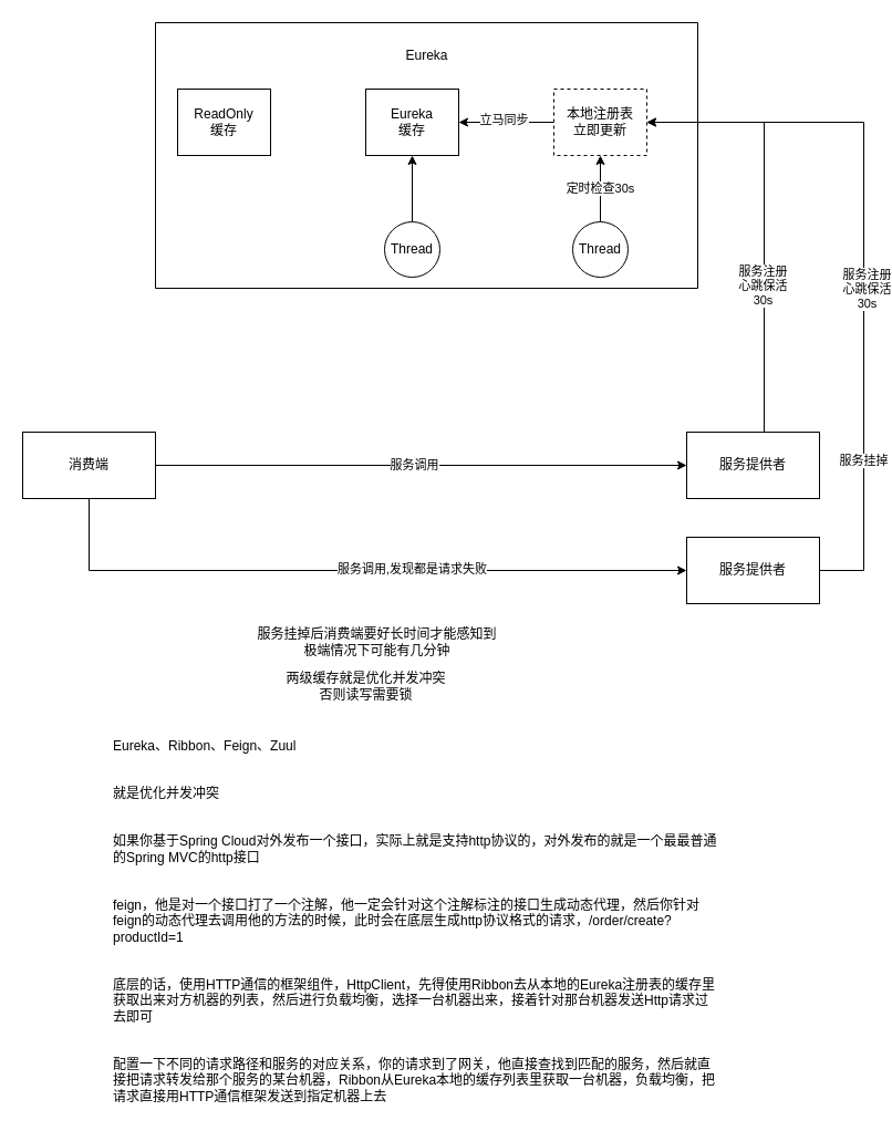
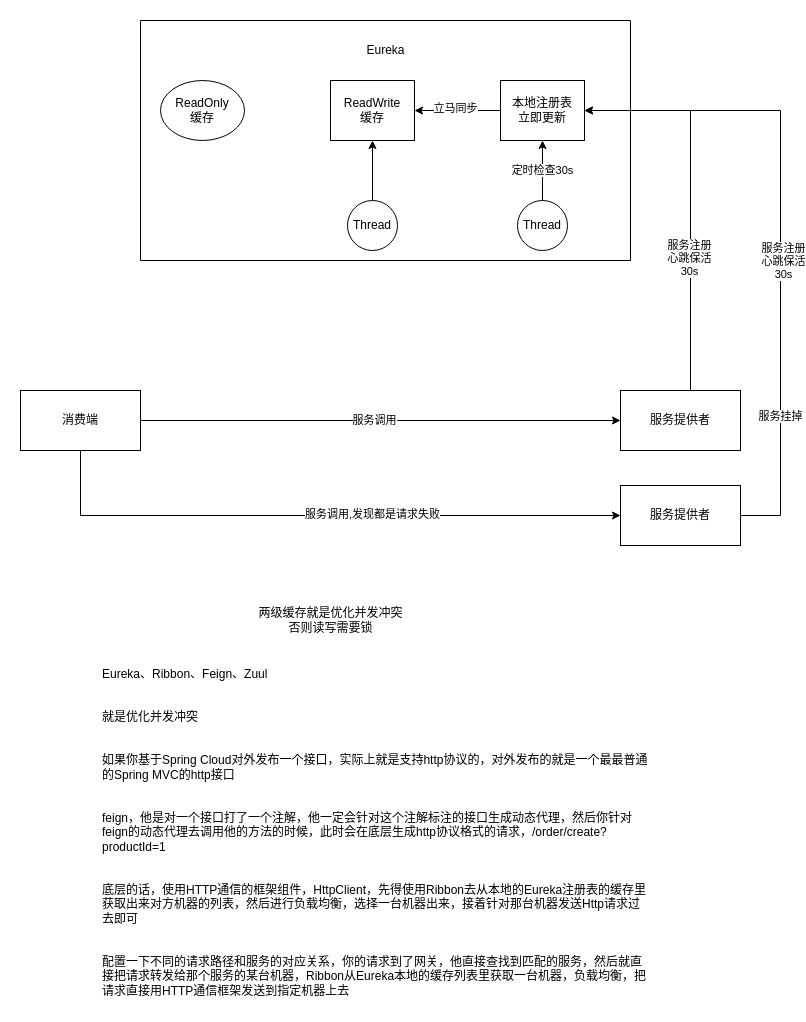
- <mxCell id="16" value="ReadOnly&lt;br&gt;缓存" style="whiteSpace=wrap;html=1;" vertex="1" parent="10"><mxGeometry x="20" y="60" width="84" height="60" as="geometry" /></mxCell>
+ <mxCell id="16" value="ReadOnly&lt;br&gt;缓存" style="ellipse;whiteSpace=wrap;html=1;" vertex="1" parent="10"><mxGeometry x="20" y="60" width="84" height="60" as="geometry" /></mxCell>
- <mxCell id="15" value="Eureka&lt;br&gt;缓存" style="whiteSpace=wrap;html=1;" vertex="1" parent="10"><mxGeometry x="190" y="60" width="84" height="60" as="geometry" /></mxCell>
+ <mxCell id="15" value="ReadWrite&lt;br&gt;缓存" style="whiteSpace=wrap;html=1;" vertex="1" parent="10"><mxGeometry x="190" y="60" width="84" height="60" as="geometry" /></mxCell>
- <mxCell id="14" value="本地注册表&lt;br&gt;立即更新" style="whiteSpace=wrap;html=1;dashed=1;" vertex="1" parent="10"><mxGeometry x="360" y="60" width="84" height="60" as="geometry" /></mxCell>
+ <mxCell id="14" value="本地注册表&lt;br&gt;立即更新" style="whiteSpace=wrap;html=1;" vertex="1" parent="10"><mxGeometry x="360" y="60" width="84" height="60" as="geometry" /></mxCell>
- <mxCell id="26" value="服务挂掉后消费端要好长时间才能感知到&lt;br&gt;极端情况下可能有几分钟" style="text;html=1;align=center;verticalAlign=middle;resizable=0;points=[];autosize=1;strokeColor=none;" vertex="1" parent="1"><mxGeometry x="225" y="565" width="230" height="30" as="geometry" /></mxCell>
